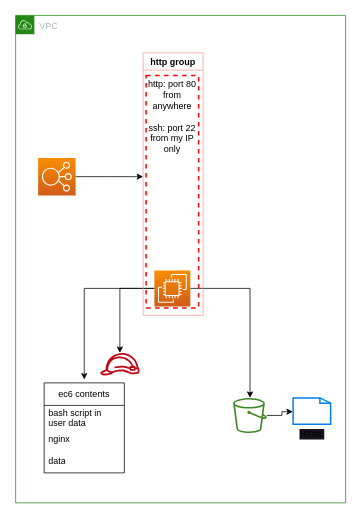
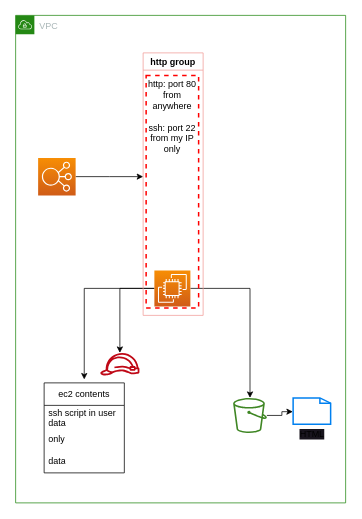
- <mxCell id="10" value="ec6 contents" style="swimlane;fontStyle=0;childLayout=stackLayout;horizontal=1;startSize=30;horizontalStack=0;resizeParent=1;resizeParentMax=0;resizeLast=0;collapsible=1;marginBottom=0;whiteSpace=wrap;html=1;" vertex="1" parent="3"><mxGeometry x="18" y="180" width="106.95" height="120" as="geometry" /></mxCell>
+ <mxCell id="10" value="ec2 contents" style="swimlane;fontStyle=0;childLayout=stackLayout;horizontal=1;startSize=30;horizontalStack=0;resizeParent=1;resizeParentMax=0;resizeLast=0;collapsible=1;marginBottom=0;whiteSpace=wrap;html=1;" vertex="1" parent="3"><mxGeometry x="18" y="180" width="106.95" height="120" as="geometry" /></mxCell>
- <mxCell id="11" value="bash script in user data" style="text;strokeColor=none;fillColor=none;align=left;verticalAlign=middle;spacingLeft=4;spacingRight=4;overflow=hidden;points=[[0,0.5],[1,0.5]];portConstraint=eastwest;rotatable=0;whiteSpace=wrap;html=1;" vertex="1" parent="10"><mxGeometry y="30" width="106.95" height="30" as="geometry" /></mxCell>
+ <mxCell id="11" value="ssh script in user data" style="text;strokeColor=none;fillColor=none;align=left;verticalAlign=middle;spacingLeft=4;spacingRight=4;overflow=hidden;points=[[0,0.5],[1,0.5]];portConstraint=eastwest;rotatable=0;whiteSpace=wrap;html=1;" vertex="1" parent="10"><mxGeometry y="30" width="106.95" height="30" as="geometry" /></mxCell>
- <mxCell id="12" value="nginx" style="text;strokeColor=none;fillColor=none;align=left;verticalAlign=middle;spacingLeft=4;spacingRight=4;overflow=hidden;points=[[0,0.5],[1,0.5]];portConstraint=eastwest;rotatable=0;whiteSpace=wrap;html=1;" vertex="1" parent="10"><mxGeometry y="60" width="106.95" height="30" as="geometry" /></mxCell>
+ <mxCell id="12" value="only" style="text;strokeColor=none;fillColor=none;align=left;verticalAlign=middle;spacingLeft=4;spacingRight=4;overflow=hidden;points=[[0,0.5],[1,0.5]];portConstraint=eastwest;rotatable=0;whiteSpace=wrap;html=1;" vertex="1" parent="10"><mxGeometry y="60" width="106.95" height="30" as="geometry" /></mxCell>
